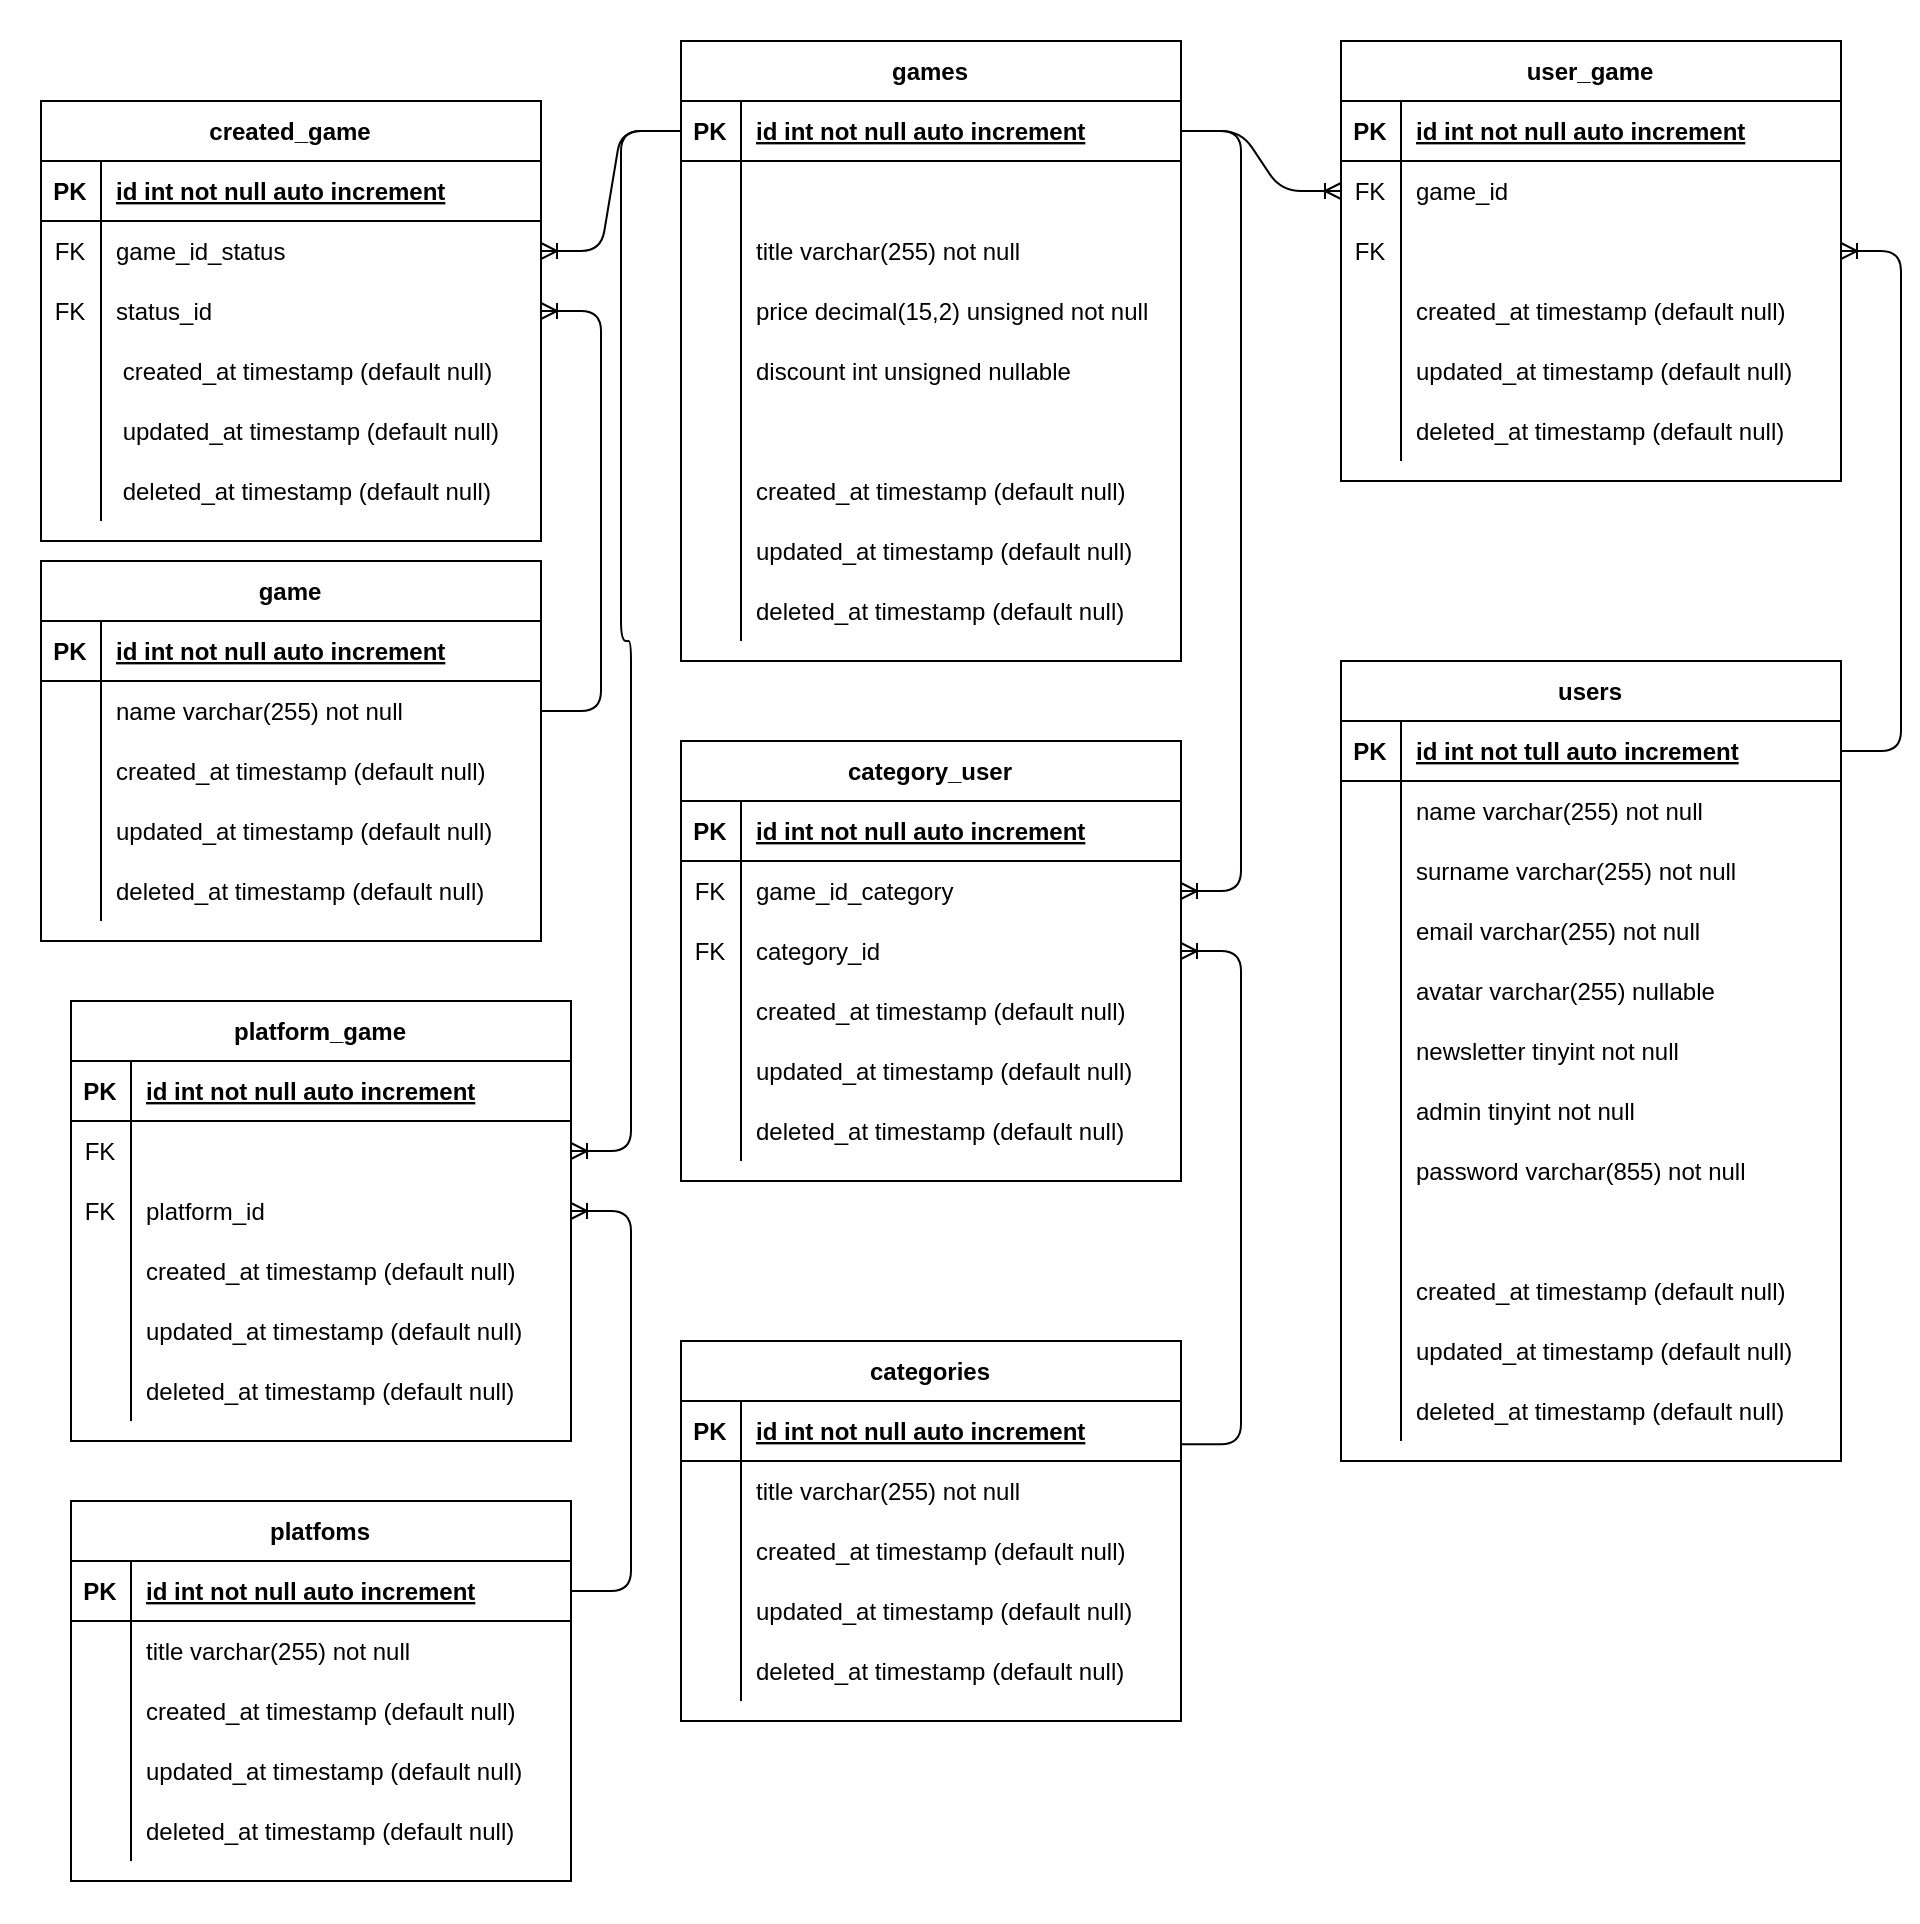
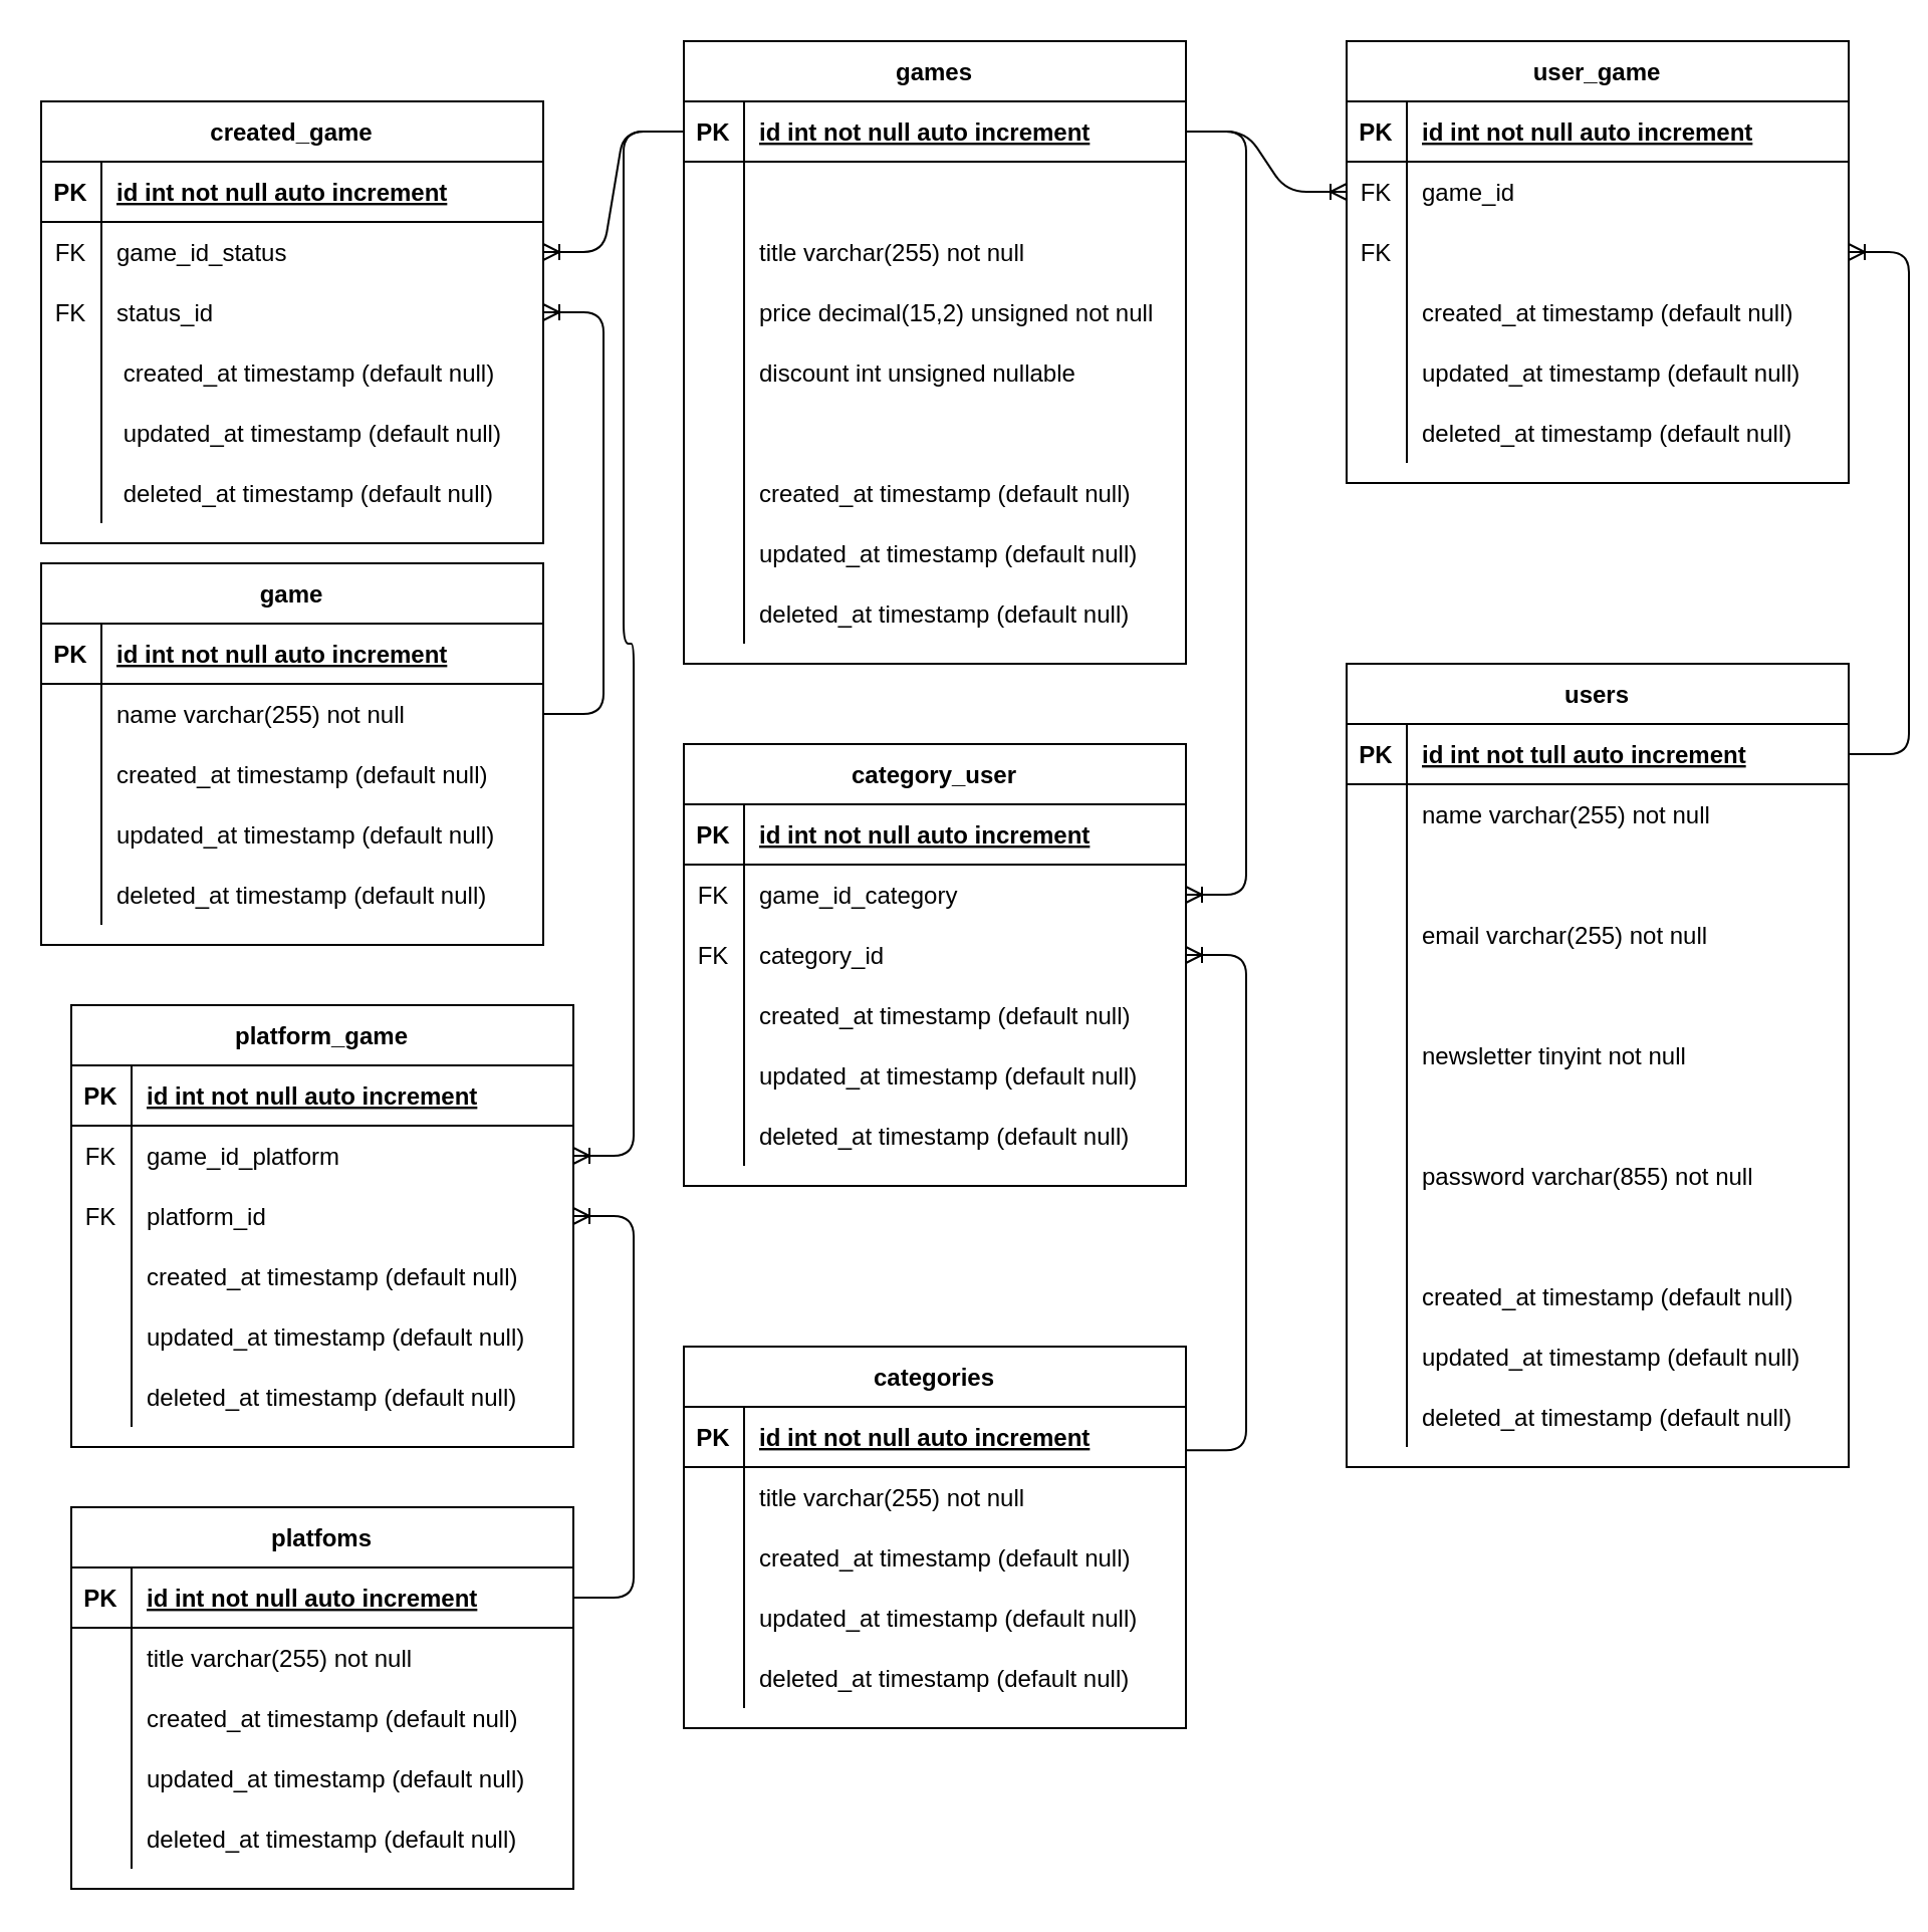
- <mxCell id="27" value="surname varchar(255) not null" style="shape=partialRectangle;overflow=hidden;connectable=0;fillColor=none;top=0;left=0;bottom=0;right=0;align=left;spacingLeft=6;" parent="25" vertex="1"><mxGeometry x="30" width="220" height="30" as="geometry" /></mxCell>
- <mxCell id="33" value="avatar varchar(255) nullable" style="shape=partialRectangle;overflow=hidden;connectable=0;fillColor=none;top=0;left=0;bottom=0;right=0;align=left;spacingLeft=6;" parent="31" vertex="1"><mxGeometry x="30" width="220" height="30" as="geometry" /></mxCell>
- <mxCell id="39" value="admin tinyint not null" style="shape=partialRectangle;overflow=hidden;connectable=0;fillColor=none;top=0;left=0;bottom=0;right=0;align=left;spacingLeft=6;" parent="37" vertex="1"><mxGeometry x="30" width="220" height="30" as="geometry" /></mxCell>
+ <mxCell id="107" value="game_id_platform" style="shape=partialRectangle;overflow=hidden;connectable=0;fillColor=none;top=0;left=0;bottom=0;right=0;align=left;spacingLeft=6;" parent="105" vertex="1"><mxGeometry x="30" width="220" height="30" as="geometry" /></mxCell>
